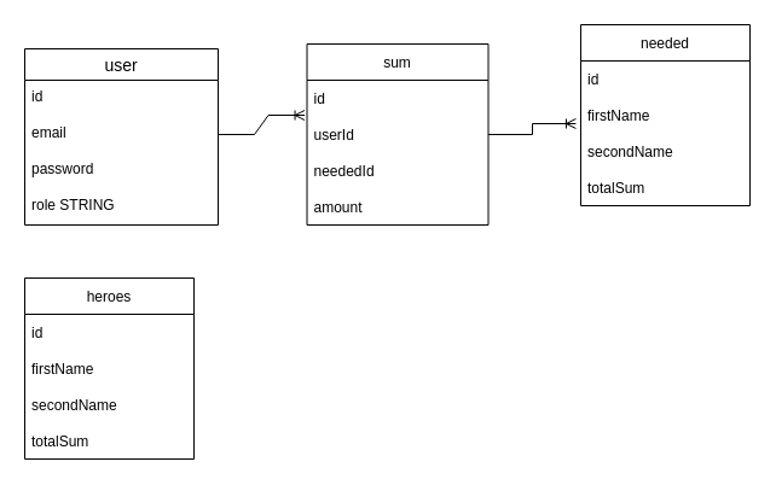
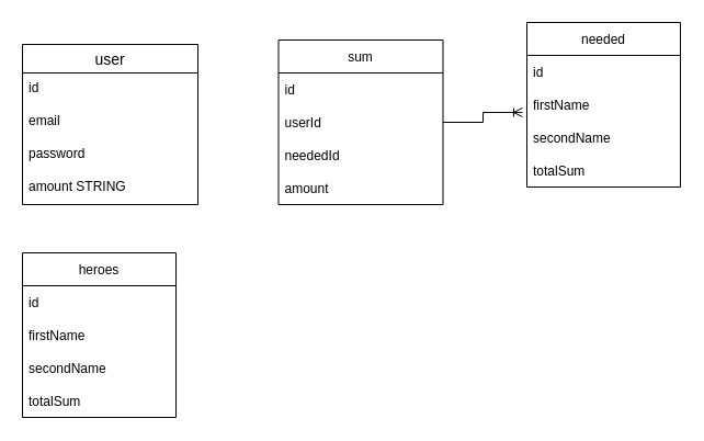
- <mxCell id="12" value="" style="edgeStyle=entityRelationEdgeStyle;fontSize=12;html=1;endArrow=ERoneToMany;rounded=0;exitX=1;exitY=0.5;exitDx=0;exitDy=0;entryX=-0.013;entryY=-0.033;entryDx=0;entryDy=0;entryPerimeter=0;" edge="1" parent="1" source="4" target="9"><mxGeometry width="100" height="100" relative="1" as="geometry"><mxPoint x="200" y="330" as="sourcePoint" /><mxPoint x="300" y="230" as="targetPoint" /></mxGeometry></mxCell>
- <mxCell id="6" value="role STRING" style="text;strokeColor=none;fillColor=none;spacingLeft=4;spacingRight=4;overflow=hidden;rotatable=0;points=[[0,0.5],[1,0.5]];portConstraint=eastwest;fontSize=12;" parent="2" vertex="1"><mxGeometry y="116" width="160" height="30" as="geometry" /></mxCell>
+ <mxCell id="6" value="amount STRING" style="text;strokeColor=none;fillColor=none;spacingLeft=4;spacingRight=4;overflow=hidden;rotatable=0;points=[[0,0.5],[1,0.5]];portConstraint=eastwest;fontSize=12;" parent="2" vertex="1"><mxGeometry y="116" width="160" height="30" as="geometry" /></mxCell>
